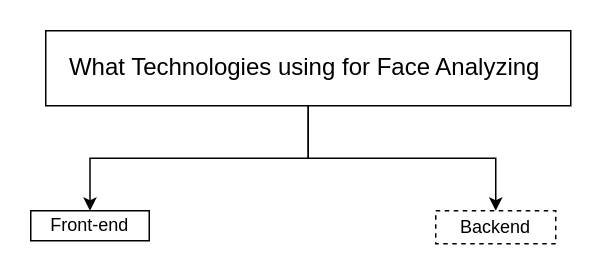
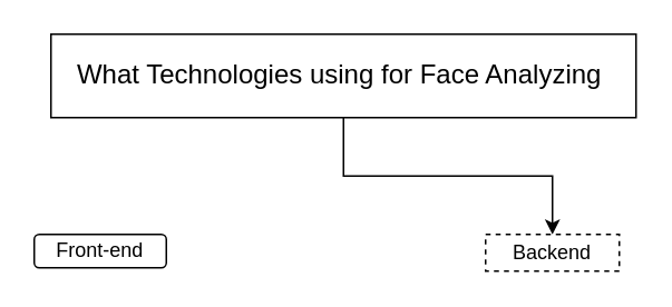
- <mxCell id="2" value="" style="edgeStyle=orthogonalEdgeStyle;rounded=0;orthogonalLoop=1;jettySize=auto;html=1;entryX=0.5;entryY=0;entryDx=0;entryDy=0;" edge="1" parent="1" source="4" target="5"><mxGeometry relative="1" as="geometry"><mxPoint x="205" y="145" as="targetPoint" /></mxGeometry></mxCell>
- <mxCell id="5" value="Front-end" style="rounded=0;whiteSpace=wrap;html=1;" vertex="1" parent="1"><mxGeometry x="20" y="140" width="79" height="20" as="geometry" /></mxCell>
+ <mxCell id="5" value="Front-end" style="whiteSpace=wrap;html=1;rounded=1;" vertex="1" parent="1"><mxGeometry x="20" y="140" width="79" height="20" as="geometry" /></mxCell>
